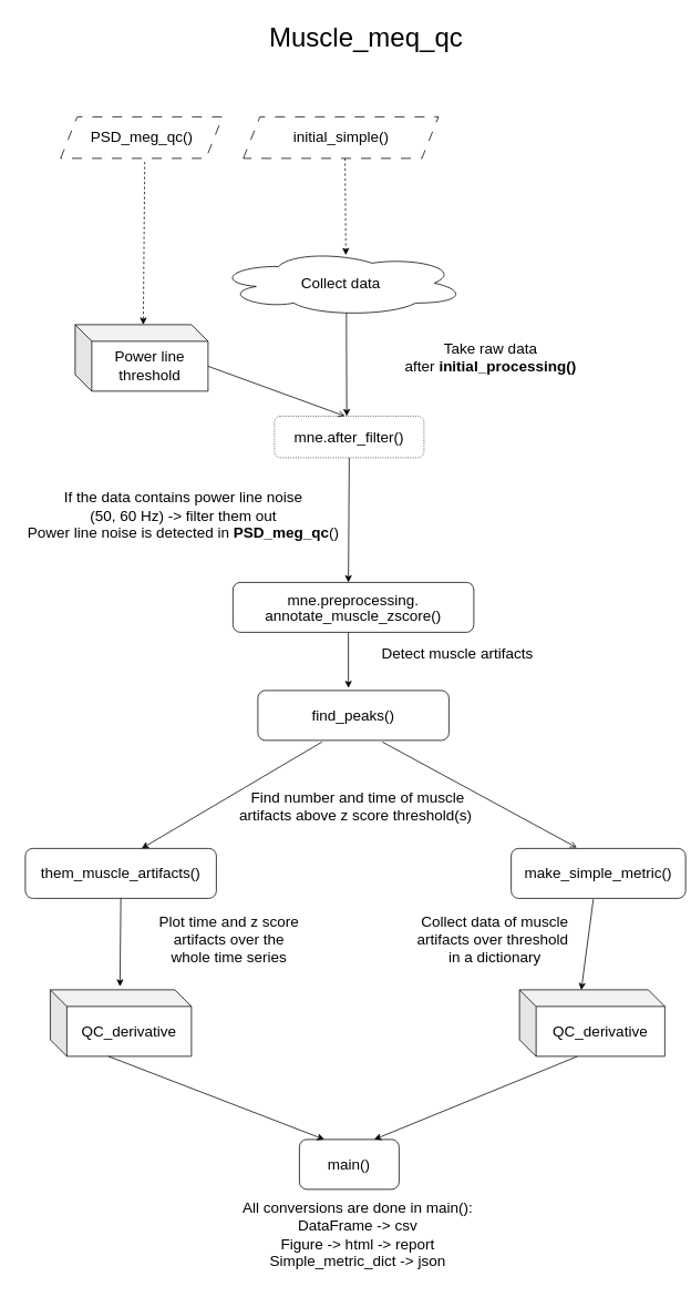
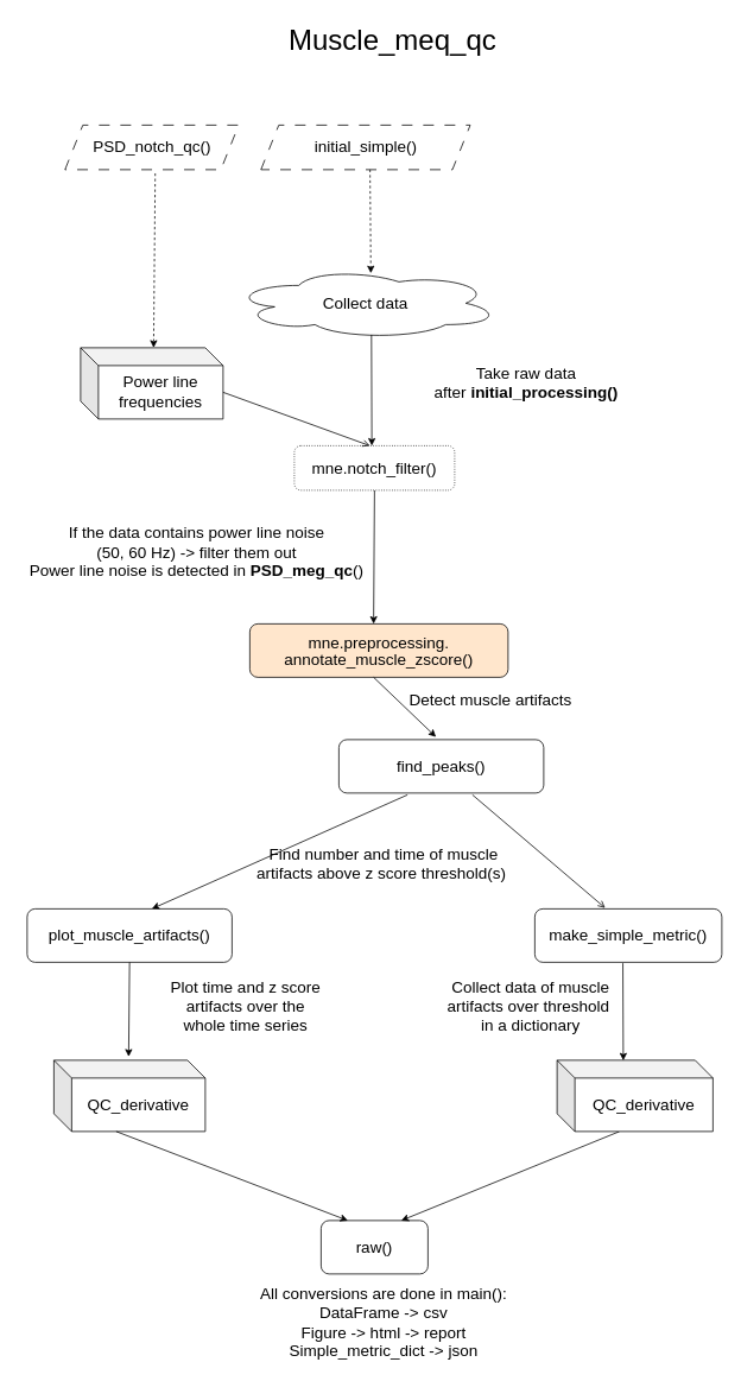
- <mxCell id="30" value="PSD_meg_qc()" style="shape=parallelogram;perimeter=parallelogramPerimeter;whiteSpace=wrap;html=1;fixedSize=1;fontFamily=Helvetica;fontSize=18;dashed=1;dashPattern=12 12;" vertex="1" parent="1"><mxGeometry x="72.5" y="140" width="195" height="50" as="geometry" /></mxCell>
+ <mxCell id="30" value="PSD_notch_qc()" style="shape=parallelogram;perimeter=parallelogramPerimeter;whiteSpace=wrap;html=1;fixedSize=1;fontFamily=Helvetica;fontSize=18;dashed=1;dashPattern=12 12;" vertex="1" parent="1"><mxGeometry x="72.5" y="140" width="195" height="50" as="geometry" /></mxCell>
- <mxCell id="27" value="Power line threshold" style="shape=cube;whiteSpace=wrap;html=1;boundedLbl=1;backgroundOutline=1;darkOpacity=0.05;darkOpacity2=0.1;fontSize=18;" vertex="1" parent="1"><mxGeometry x="90" y="390" width="160" height="80" as="geometry" /></mxCell>
+ <mxCell id="27" value="Power line frequencies" style="shape=cube;whiteSpace=wrap;html=1;boundedLbl=1;backgroundOutline=1;darkOpacity=0.05;darkOpacity2=0.1;fontSize=18;" vertex="1" parent="1"><mxGeometry x="90" y="390" width="160" height="80" as="geometry" /></mxCell>
- <mxCell id="24" value="&lt;div style=&quot;line-height: 18px; font-size: 18px;&quot;&gt;mne.after_filter()&lt;/div&gt;" style="rounded=1;whiteSpace=wrap;html=1;dashed=1;dashPattern=1 2;fontSize=18;" vertex="1" parent="1"><mxGeometry x="330" y="500" width="180" height="50" as="geometry" /></mxCell>
+ <mxCell id="24" value="&lt;div style=&quot;line-height: 18px; font-size: 18px;&quot;&gt;mne.notch_filter()&lt;/div&gt;" style="rounded=1;whiteSpace=wrap;html=1;dashed=1;dashPattern=1 2;fontSize=18;" vertex="1" parent="1"><mxGeometry x="330" y="500" width="180" height="50" as="geometry" /></mxCell>
- <mxCell id="2" value="&lt;div style=&quot;line-height: 18px; font-size: 18px;&quot;&gt;mne&lt;span style=&quot;background-color: initial; font-size: 18px;&quot;&gt;.&lt;/span&gt;&lt;span style=&quot;background-color: initial; font-size: 18px;&quot;&gt;preprocessing.&lt;/span&gt;&lt;/div&gt;&lt;div style=&quot;line-height: 18px; font-size: 18px;&quot;&gt;annotate_muscle_zscore()&lt;/div&gt;" style="rounded=1;whiteSpace=wrap;html=1;fontSize=18;fontFamily=Helvetica;fontColor=#000000;" parent="1" vertex="1"><mxGeometry x="280" y="700" width="290" height="60" as="geometry" /></mxCell>
+ <mxCell id="2" value="&lt;div style=&quot;line-height: 18px; font-size: 18px;&quot;&gt;mne&lt;span style=&quot;background-color: initial; font-size: 18px;&quot;&gt;.&lt;/span&gt;&lt;span style=&quot;background-color: initial; font-size: 18px;&quot;&gt;preprocessing.&lt;/span&gt;&lt;/div&gt;&lt;div style=&quot;line-height: 18px; font-size: 18px;&quot;&gt;annotate_muscle_zscore()&lt;/div&gt;" style="rounded=1;whiteSpace=wrap;html=1;fontSize=18;fontFamily=Helvetica;fontColor=#000000;fillColor=#ffe6cc;" parent="1" vertex="1"><mxGeometry x="280" y="700" width="290" height="60" as="geometry" /></mxCell>
- <mxCell id="3" value="&lt;div style=&quot;line-height: 18px; font-size: 18px;&quot;&gt;find_peaks()&lt;/div&gt;" style="rounded=1;whiteSpace=wrap;html=1;fontSize=18;fontFamily=Helvetica;" parent="1" vertex="1"><mxGeometry x="310" y="830" width="230" height="60" as="geometry" /></mxCell>
+ <mxCell id="3" value="&lt;div style=&quot;line-height: 18px; font-size: 18px;&quot;&gt;find_peaks()&lt;/div&gt;" style="rounded=1;whiteSpace=wrap;html=1;fontSize=18;fontFamily=Helvetica;" parent="1" vertex="1"><mxGeometry x="380" y="830" width="230" height="60" as="geometry" /></mxCell>
- <mxCell id="8" value="them_muscle_artifacts()" style="rounded=1;whiteSpace=wrap;html=1;fontSize=18;fontFamily=Helvetica;" parent="1" vertex="1"><mxGeometry x="30" y="1020" width="230" height="60" as="geometry" /></mxCell>
+ <mxCell id="8" value="plot_muscle_artifacts()" style="rounded=1;whiteSpace=wrap;html=1;fontSize=18;fontFamily=Helvetica;" parent="1" vertex="1"><mxGeometry x="30" y="1020" width="230" height="60" as="geometry" /></mxCell>
- <mxCell id="17" value="make_simple_metric()" style="rounded=1;whiteSpace=wrap;html=1;fontSize=18;fontFamily=Helvetica;" parent="1" vertex="1"><mxGeometry x="615" y="1020" width="210" height="60" as="geometry" /></mxCell>
+ <mxCell id="17" value="make_simple_metric()" style="rounded=1;whiteSpace=wrap;html=1;fontSize=18;fontFamily=Helvetica;" parent="1" vertex="1"><mxGeometry x="600" y="1020" width="210" height="60" as="geometry" /></mxCell>
- <mxCell id="13" value="main()" style="rounded=1;whiteSpace=wrap;html=1;fontSize=18;fontFamily=Helvetica;" parent="1" vertex="1"><mxGeometry x="360" y="1370" width="120" height="60" as="geometry" /></mxCell>
+ <mxCell id="13" value="raw()" style="rounded=1;whiteSpace=wrap;html=1;fontSize=18;fontFamily=Helvetica;" parent="1" vertex="1"><mxGeometry x="360" y="1370" width="120" height="60" as="geometry" /></mxCell>
